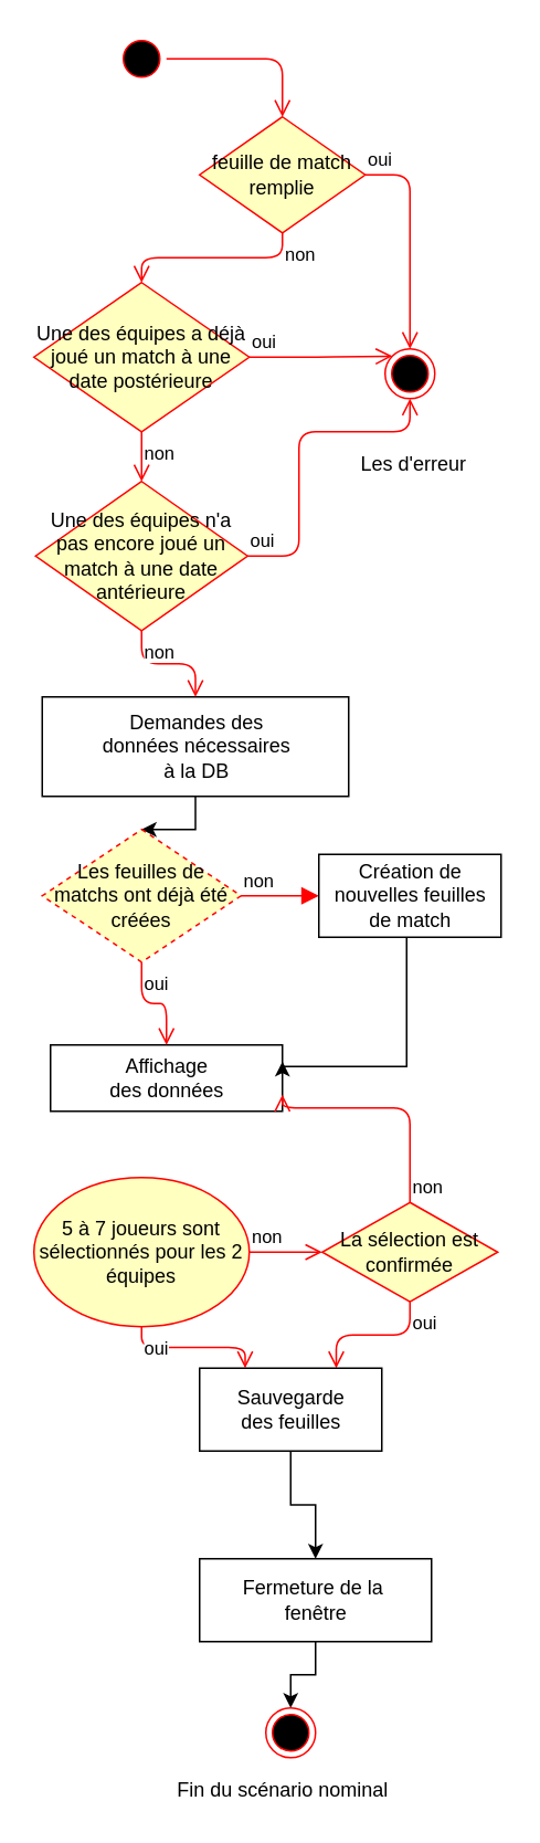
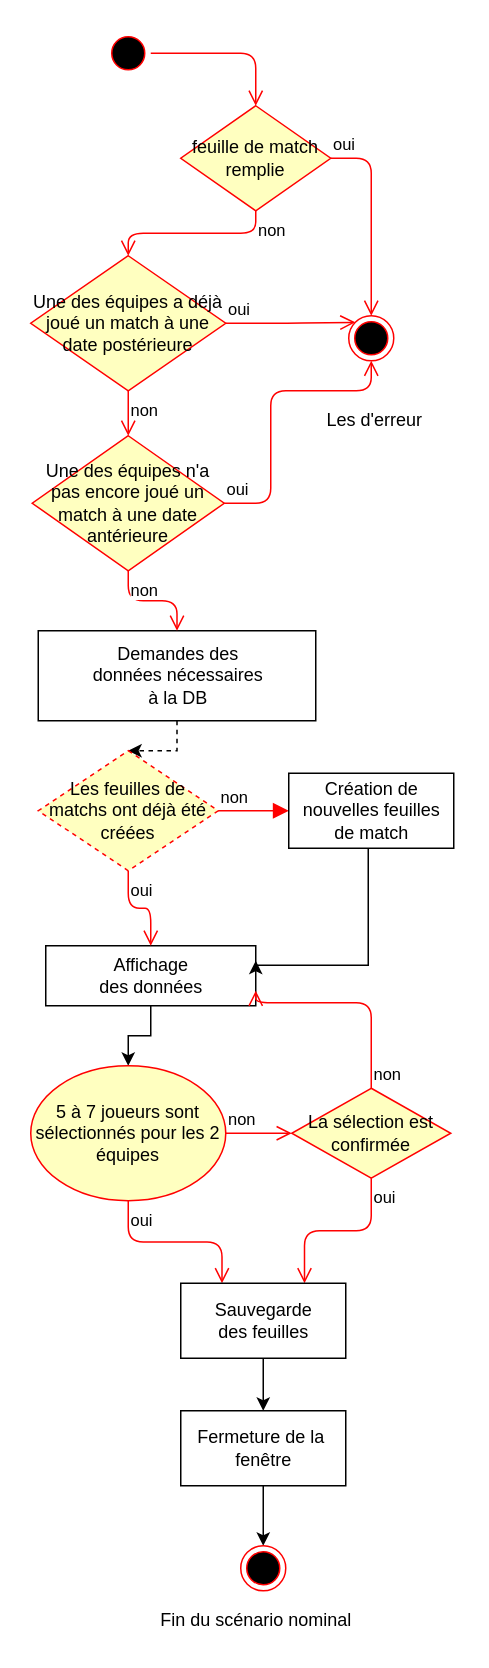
- <mxCell id="4" style="edgeStyle=orthogonalEdgeStyle;rounded=0;orthogonalLoop=1;jettySize=auto;html=1;" edge="1" parent="1" source="5" target="8"><mxGeometry relative="1" as="geometry" /></mxCell>
+ <mxCell id="4" style="edgeStyle=orthogonalEdgeStyle;rounded=0;orthogonalLoop=1;jettySize=auto;html=1;dashed=1;" edge="1" parent="1" source="5" target="8"><mxGeometry relative="1" as="geometry" /></mxCell>
+ <mxCell id="6" style="edgeStyle=orthogonalEdgeStyle;rounded=0;orthogonalLoop=1;jettySize=auto;html=1;entryX=0.5;entryY=0;entryDx=0;entryDy=0;" edge="1" parent="1" source="7" target="13"><mxGeometry relative="1" as="geometry" /></mxCell>
- <mxCell id="20" value="Sauvegarde &lt;br&gt;des feuilles" style="html=1;" vertex="1" parent="1"><mxGeometry x="120" y="825" width="110" height="50" as="geometry" /></mxCell>
+ <mxCell id="20" value="Sauvegarde &lt;br&gt;des feuilles" style="html=1;" vertex="1" parent="1"><mxGeometry x="120" y="855" width="110" height="50" as="geometry" /></mxCell>
- <mxCell id="22" value="Fermeture de la&amp;nbsp;&lt;br&gt;fenêtre" style="html=1;" vertex="1" parent="1"><mxGeometry x="120" y="940" width="140" height="50" as="geometry" /></mxCell>
+ <mxCell id="22" value="Fermeture de la&amp;nbsp;&lt;br&gt;fenêtre" style="html=1;" vertex="1" parent="1"><mxGeometry x="120" y="940" width="110" height="50" as="geometry" /></mxCell>
